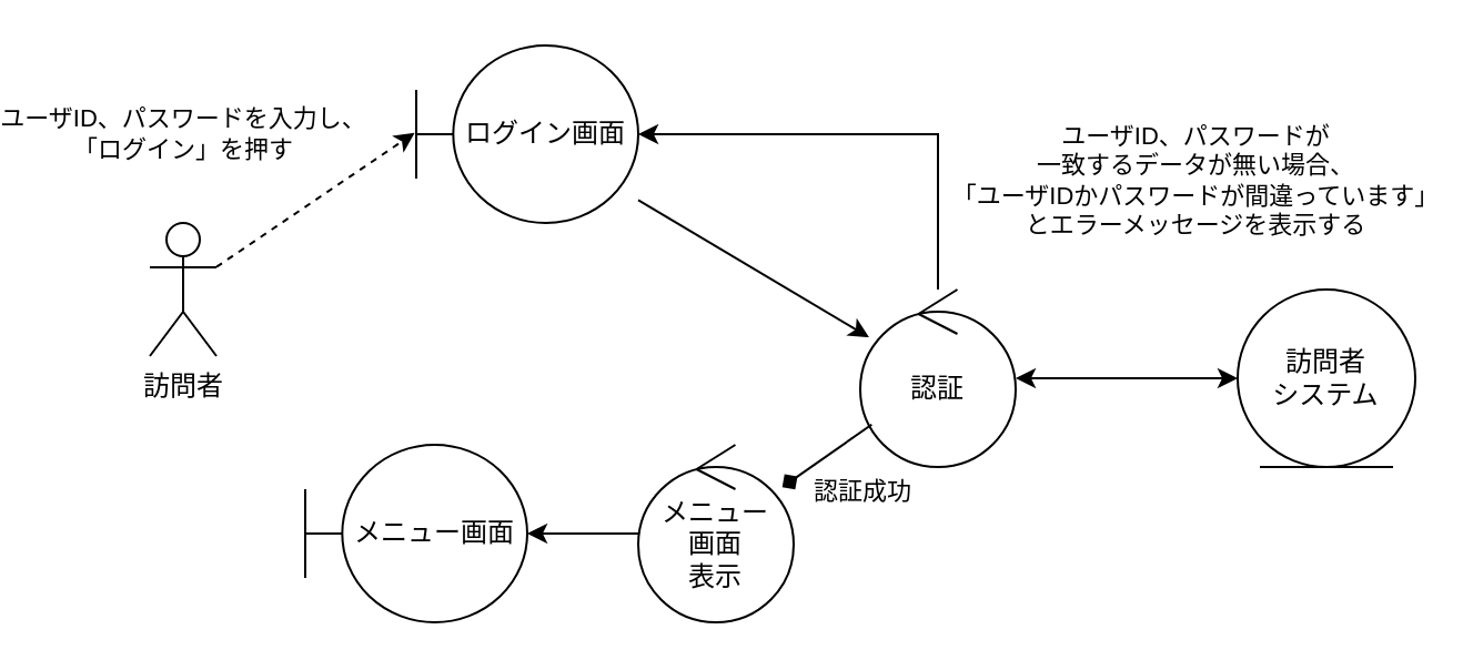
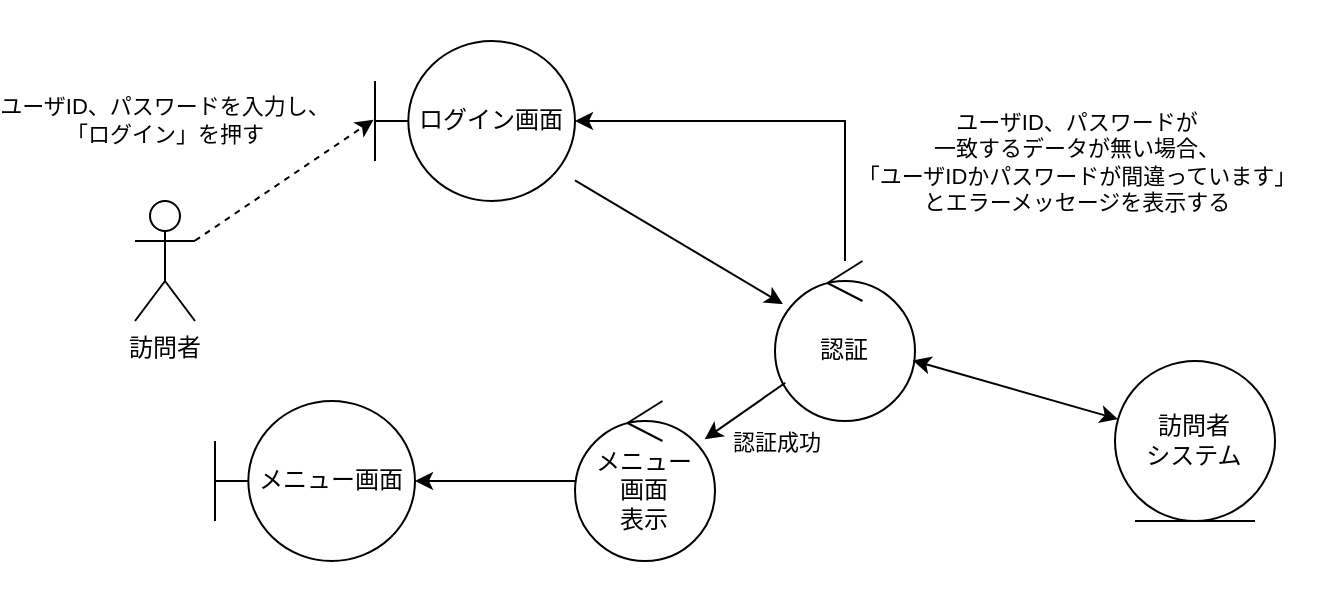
- <mxCell id="8" value="訪問者&lt;div&gt;システム&lt;/div&gt;" style="ellipse;shape=umlEntity;whiteSpace=wrap;html=1;" vertex="1" parent="1"><mxGeometry x="510" y="130" width="80" height="80" as="geometry" /></mxCell>
+ <mxCell id="8" value="訪問者&lt;div&gt;システム&lt;/div&gt;" style="ellipse;shape=umlEntity;whiteSpace=wrap;html=1;" vertex="1" parent="1"><mxGeometry x="510" y="180" width="80" height="80" as="geometry" /></mxCell>
- <mxCell id="14" value="" style="endArrow=diamond;html=1;rounded=0;" edge="1" parent="1" source="4" target="13"><mxGeometry width="50" height="50" relative="1" as="geometry"><mxPoint x="360" y="240" as="sourcePoint" /><mxPoint x="410" y="190" as="targetPoint" /></mxGeometry></mxCell>
+ <mxCell id="14" value="" style="endArrow=classic;html=1;rounded=0;" edge="1" parent="1" source="4" target="13"><mxGeometry width="50" height="50" relative="1" as="geometry"><mxPoint x="360" y="240" as="sourcePoint" /><mxPoint x="410" y="190" as="targetPoint" /></mxGeometry></mxCell>
- <mxCell id="5" value="メニュー画面" style="shape=umlBoundary;whiteSpace=wrap;html=1;" vertex="1" parent="1"><mxGeometry x="90" y="200" width="100" height="80" as="geometry" /></mxCell>
+ <mxCell id="5" value="メニュー画面" style="shape=umlBoundary;whiteSpace=wrap;html=1;" vertex="1" parent="1"><mxGeometry x="60" y="200" width="100" height="80" as="geometry" /></mxCell>
